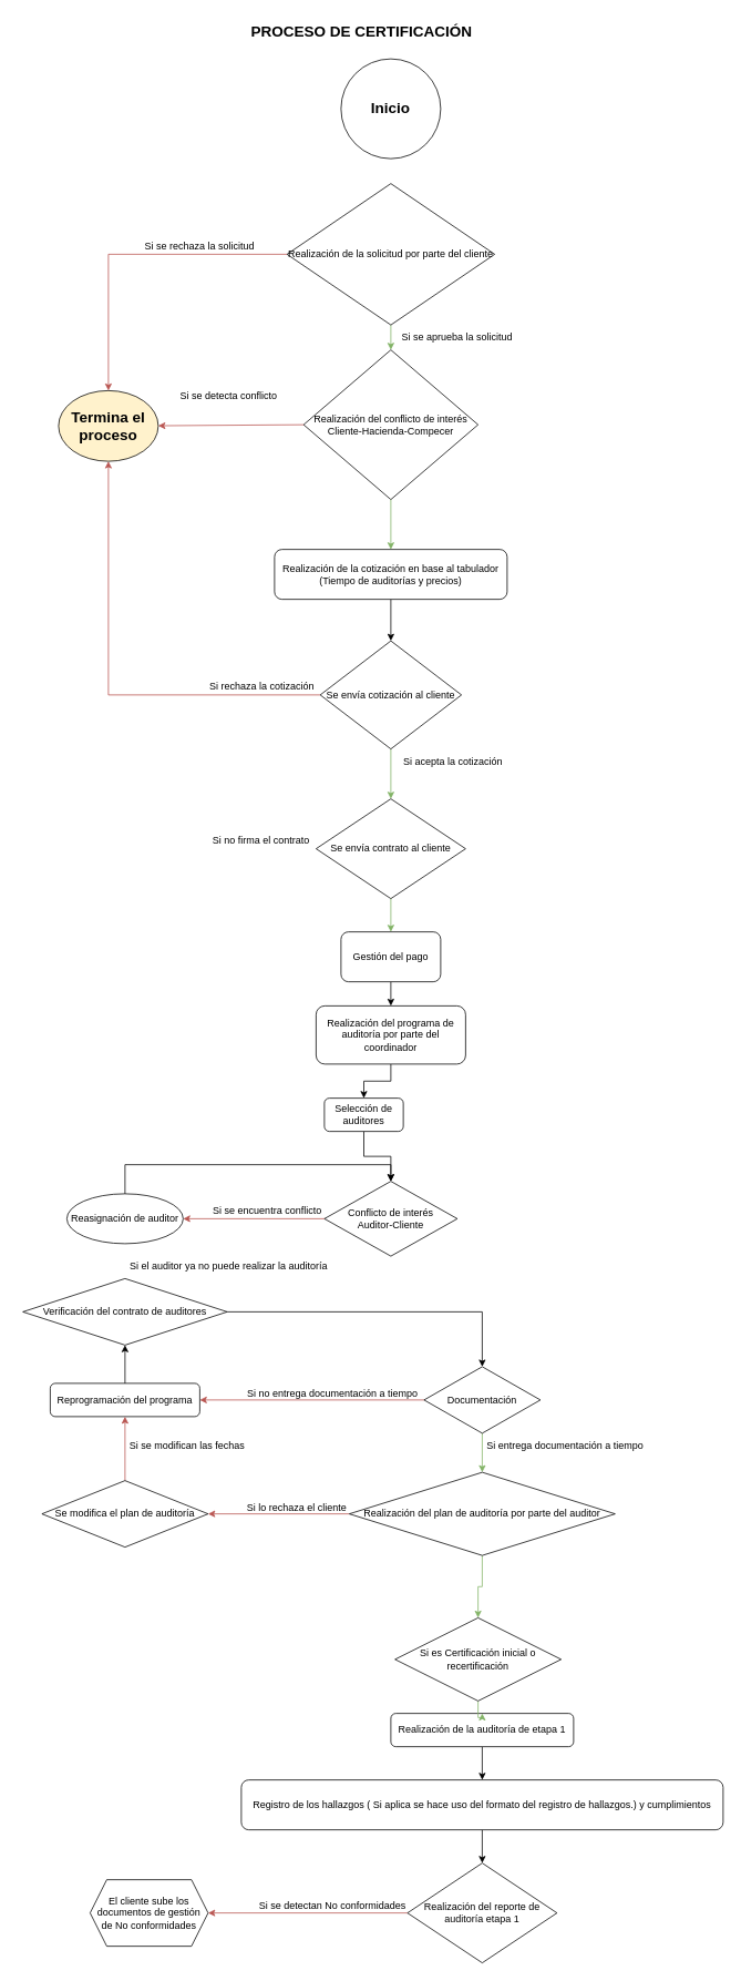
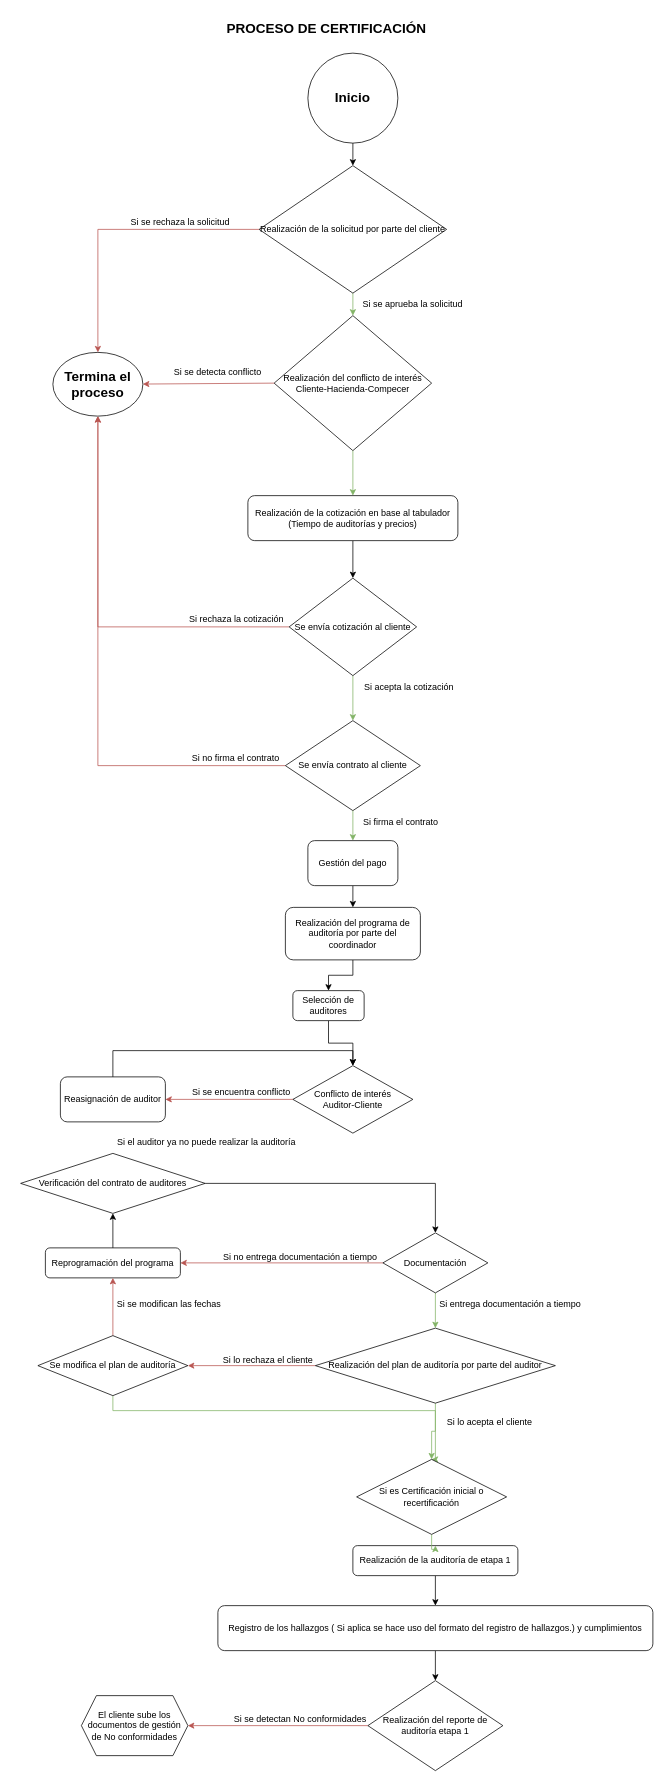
+ <mxCell id="4" value="" style="endArrow=classic;html=1;rounded=0;exitX=0.5;exitY=1;exitDx=0;exitDy=0;entryX=0.5;entryY=0;entryDx=0;entryDy=0;" edge="1" parent="1" source="2" target="12"><mxGeometry width="50" height="50" relative="1" as="geometry"><mxPoint x="545" y="220" as="sourcePoint" /><mxPoint x="470" y="220" as="targetPoint" /></mxGeometry></mxCell>
- <mxCell id="8" value="Si se detecta conflicto" style="text;html=1;strokeColor=none;fillColor=none;align=center;verticalAlign=middle;whiteSpace=wrap;rounded=0;" vertex="1" parent="1"><mxGeometry x="200" y="460" width="150" height="30" as="geometry" /></mxCell>
+ <mxCell id="8" value="Si se detecta conflicto" style="text;html=1;strokeColor=none;fillColor=none;align=center;verticalAlign=middle;whiteSpace=wrap;rounded=0;" vertex="1" parent="1"><mxGeometry x="215" y="480" width="150" height="30" as="geometry" /></mxCell>
- <mxCell id="9" value="&lt;h2&gt;Termina el proceso&lt;/h2&gt;" style="ellipse;whiteSpace=wrap;html=1;fillColor=#fff2cc;" vertex="1" parent="1"><mxGeometry x="70" y="469" width="120" height="85" as="geometry" /></mxCell>
+ <mxCell id="9" value="&lt;h2&gt;Termina el proceso&lt;/h2&gt;" style="ellipse;whiteSpace=wrap;html=1;" vertex="1" parent="1"><mxGeometry x="70" y="469" width="120" height="85" as="geometry" /></mxCell>
+ <mxCell id="18" style="edgeStyle=orthogonalEdgeStyle;rounded=0;orthogonalLoop=1;jettySize=auto;html=1;entryX=0.5;entryY=1;entryDx=0;entryDy=0;fillColor=#f8cecc;strokeColor=#b85450;" edge="1" parent="1" source="19" target="9"><mxGeometry relative="1" as="geometry" /></mxCell>
+ <mxCell id="24" value="Si firma el contrato" style="text;html=1;strokeColor=none;fillColor=none;align=center;verticalAlign=middle;whiteSpace=wrap;rounded=0;" vertex="1" parent="1"><mxGeometry x="459" y="1080" width="150" height="30" as="geometry" /></mxCell>
- <mxCell id="35" value="Reasignación de auditor" style="ellipse;whiteSpace=wrap;html=1;" vertex="1" parent="1"><mxGeometry x="80" y="1435" width="140" height="60" as="geometry" /></mxCell>
+ <mxCell id="35" value="Reasignación de auditor" style="rounded=1;whiteSpace=wrap;html=1;" vertex="1" parent="1"><mxGeometry x="80" y="1435" width="140" height="60" as="geometry" /></mxCell>
+ <mxCell id="52" style="edgeStyle=orthogonalEdgeStyle;rounded=0;orthogonalLoop=1;jettySize=auto;html=1;entryX=0.5;entryY=0;entryDx=0;entryDy=0;fillColor=#d5e8d4;strokeColor=#82b366;" edge="1" parent="1" source="53" target="62"><mxGeometry relative="1" as="geometry"><Array as="points"><mxPoint x="150" y="1880" /><mxPoint x="580" y="1880" /></Array></mxGeometry></mxCell>
+ <mxCell id="58" value="Si lo acepta el cliente" style="text;html=1;strokeColor=none;fillColor=none;align=center;verticalAlign=middle;whiteSpace=wrap;rounded=0;" vertex="1" parent="1"><mxGeometry x="585" y="1880" width="135" height="30" as="geometry" /></mxCell>
